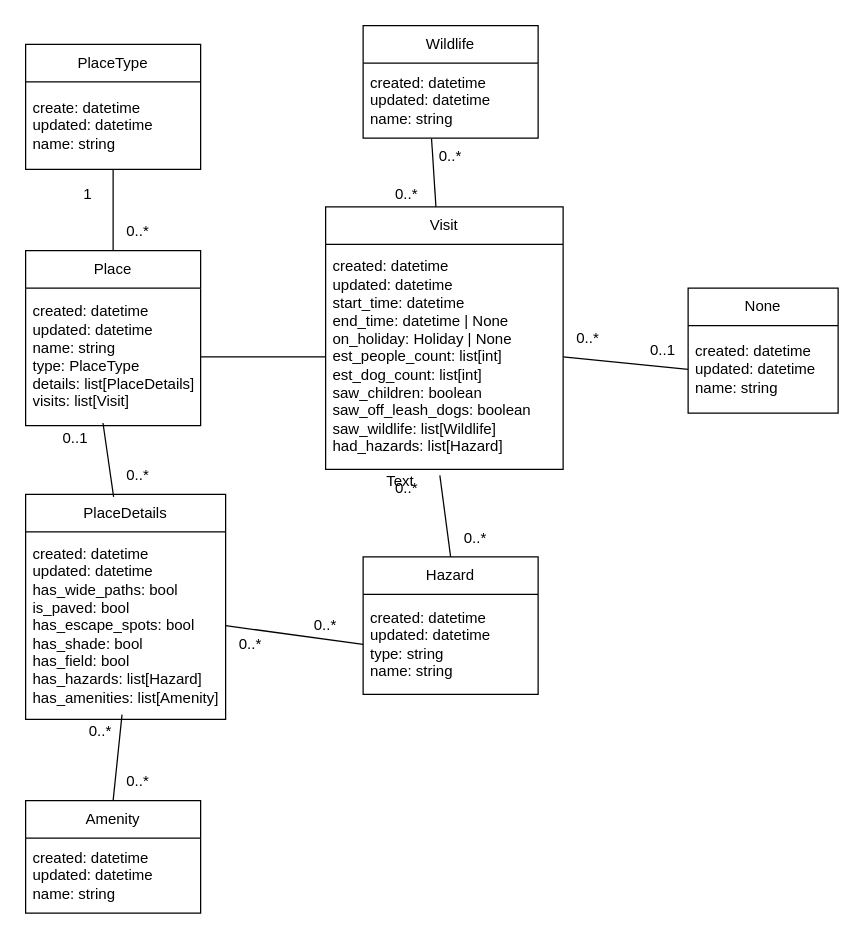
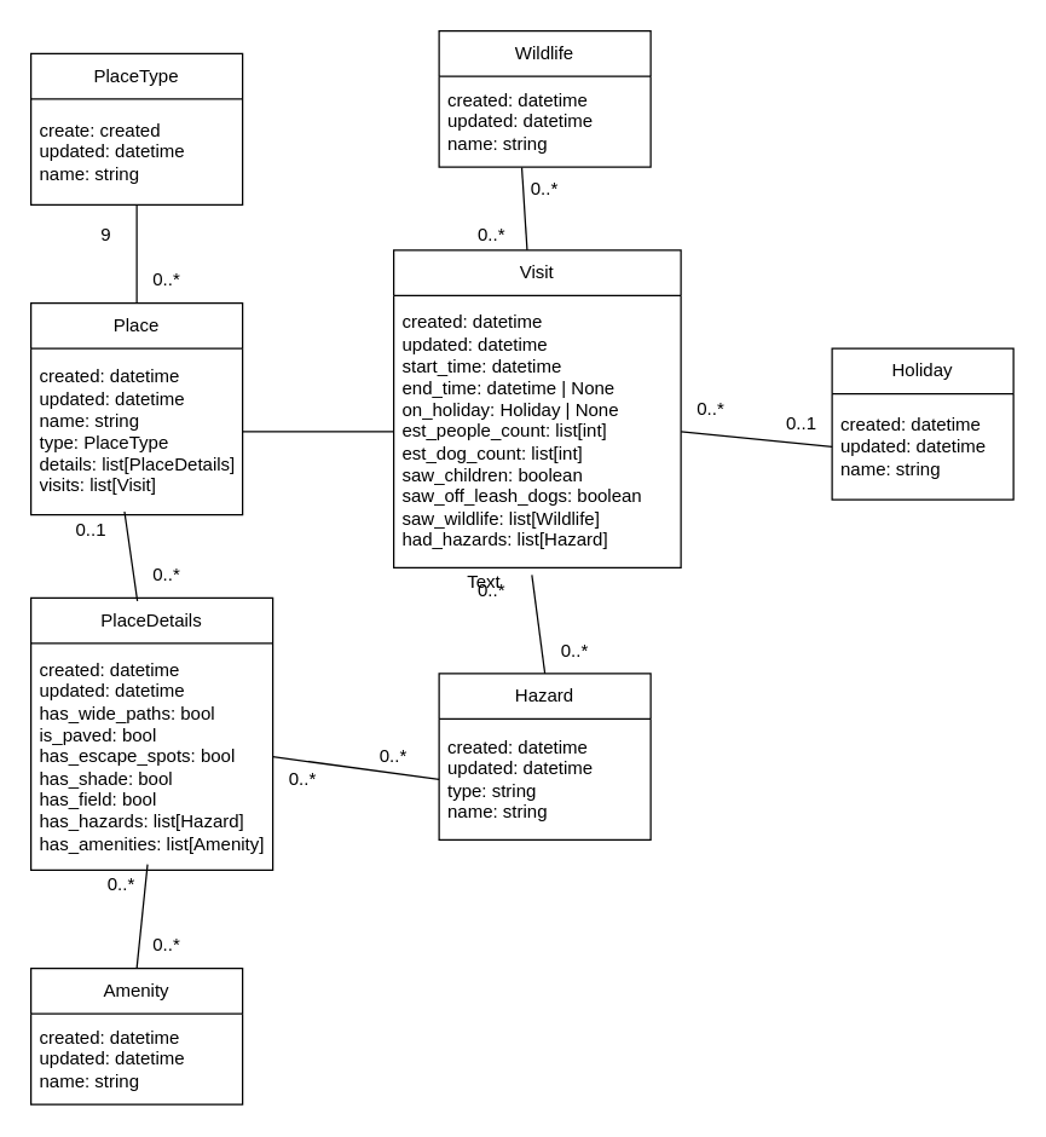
- <mxCell id="5" value="create: datetime&lt;div&gt;updated: datetime&lt;/div&gt;&lt;div&gt;name: string&lt;/div&gt;" style="text;strokeColor=none;fillColor=none;align=left;verticalAlign=middle;spacingLeft=4;spacingRight=4;overflow=hidden;points=[[0,0.5],[1,0.5]];portConstraint=eastwest;rotatable=0;whiteSpace=wrap;html=1;" vertex="1" parent="4"><mxGeometry y="30" width="140" height="70" as="geometry" /></mxCell>
+ <mxCell id="5" value="create: created&lt;div&gt;updated: datetime&lt;/div&gt;&lt;div&gt;name: string&lt;/div&gt;" style="text;strokeColor=none;fillColor=none;align=left;verticalAlign=middle;spacingLeft=4;spacingRight=4;overflow=hidden;points=[[0,0.5],[1,0.5]];portConstraint=eastwest;rotatable=0;whiteSpace=wrap;html=1;" vertex="1" parent="4"><mxGeometry y="30" width="140" height="70" as="geometry" /></mxCell>
- <mxCell id="40" value="1" style="text;html=1;align=center;verticalAlign=middle;whiteSpace=wrap;rounded=0;" vertex="1" parent="1"><mxGeometry x="40" y="140" width="60" height="30" as="geometry" /></mxCell>
+ <mxCell id="40" value="9" style="text;html=1;align=center;verticalAlign=middle;whiteSpace=wrap;rounded=0;" vertex="1" parent="1"><mxGeometry x="40" y="140" width="60" height="30" as="geometry" /></mxCell>
- <mxCell id="14" value="None" style="swimlane;fontStyle=0;childLayout=stackLayout;horizontal=1;startSize=30;horizontalStack=0;resizeParent=1;resizeParentMax=0;resizeLast=0;collapsible=1;marginBottom=0;whiteSpace=wrap;html=1;" vertex="1" parent="1"><mxGeometry x="550" y="230" width="120" height="100" as="geometry" /></mxCell>
+ <mxCell id="14" value="Holiday" style="swimlane;fontStyle=0;childLayout=stackLayout;horizontal=1;startSize=30;horizontalStack=0;resizeParent=1;resizeParentMax=0;resizeLast=0;collapsible=1;marginBottom=0;whiteSpace=wrap;html=1;" vertex="1" parent="1"><mxGeometry x="550" y="230" width="120" height="100" as="geometry" /></mxCell>
